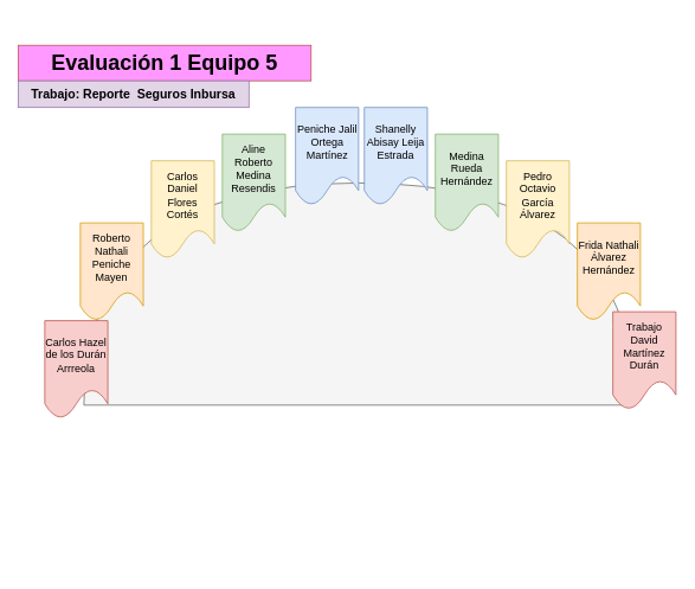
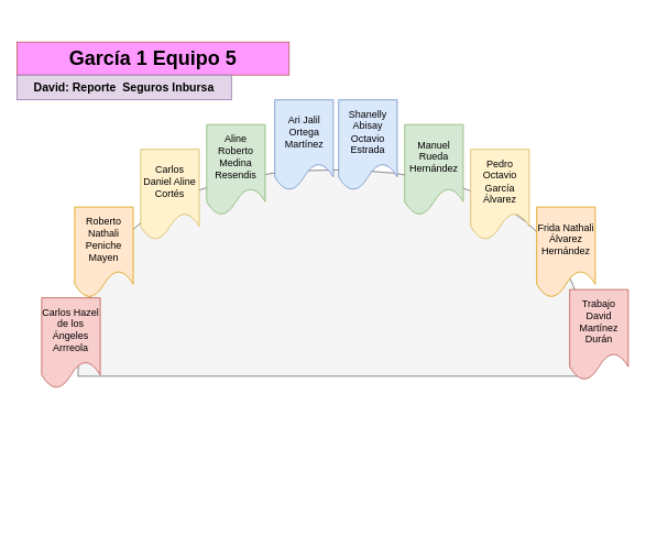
- <mxCell id="3" value="&lt;h1&gt;Evaluación 1 Equipo 5&lt;/h1&gt;" style="text;html=1;strokeColor=#b85450;align=center;verticalAlign=middle;whiteSpace=wrap;rounded=0;fillColor=#FF99FF;" parent="1" vertex="1"><mxGeometry x="20" y="50" width="330" height="40" as="geometry" /></mxCell>
+ <mxCell id="3" value="&lt;h1&gt;García 1 Equipo 5&lt;/h1&gt;" style="text;html=1;strokeColor=#b85450;align=center;verticalAlign=middle;whiteSpace=wrap;rounded=0;fillColor=#FF99FF;" parent="1" vertex="1"><mxGeometry x="20" y="50" width="330" height="40" as="geometry" /></mxCell>
- <mxCell id="4" value="&lt;h3&gt;Trabajo: Reporte&amp;nbsp; Seguros Inbursa&lt;/h3&gt;" style="text;html=1;strokeColor=#9673a6;fillColor=#e1d5e7;align=center;verticalAlign=middle;whiteSpace=wrap;rounded=0;" parent="1" vertex="1"><mxGeometry x="20" y="90" width="260" height="30" as="geometry" /></mxCell>
+ <mxCell id="4" value="&lt;h3&gt;David: Reporte&amp;nbsp; Seguros Inbursa&lt;/h3&gt;" style="text;html=1;strokeColor=#9673a6;fillColor=#e1d5e7;align=center;verticalAlign=middle;whiteSpace=wrap;rounded=0;" parent="1" vertex="1"><mxGeometry x="20" y="90" width="260" height="30" as="geometry" /></mxCell>
- <mxCell id="5" value="Peniche Jalil Ortega Martínez" style="shape=document;whiteSpace=wrap;html=1;boundedLbl=1;fillColor=#dae8fc;strokeColor=#6c8ebf;" parent="1" vertex="1"><mxGeometry x="332.5" y="120" width="71" height="110" as="geometry" /></mxCell>
+ <mxCell id="5" value="Ari Jalil Ortega Martínez" style="shape=document;whiteSpace=wrap;html=1;boundedLbl=1;fillColor=#dae8fc;strokeColor=#6c8ebf;" parent="1" vertex="1"><mxGeometry x="332.5" y="120" width="71" height="110" as="geometry" /></mxCell>
- <mxCell id="6" value="Shanelly Abisay Leija Estrada" style="shape=document;whiteSpace=wrap;html=1;boundedLbl=1;fillColor=#dae8fc;strokeColor=#6c8ebf;" parent="1" vertex="1"><mxGeometry x="410" y="120" width="71" height="110" as="geometry" /></mxCell>
+ <mxCell id="6" value="Shanelly Abisay Octavio Estrada" style="shape=document;whiteSpace=wrap;html=1;boundedLbl=1;fillColor=#dae8fc;strokeColor=#6c8ebf;" parent="1" vertex="1"><mxGeometry x="410" y="120" width="71" height="110" as="geometry" /></mxCell>
- <mxCell id="8" value="Medina Rueda Hernández" style="shape=document;whiteSpace=wrap;html=1;boundedLbl=1;fillColor=#d5e8d4;strokeColor=#82b366;" parent="1" vertex="1"><mxGeometry x="490" y="150" width="71" height="110" as="geometry" /></mxCell>
+ <mxCell id="8" value="Manuel Rueda Hernández" style="shape=document;whiteSpace=wrap;html=1;boundedLbl=1;fillColor=#d5e8d4;strokeColor=#82b366;" parent="1" vertex="1"><mxGeometry x="490" y="150" width="71" height="110" as="geometry" /></mxCell>
- <mxCell id="9" value="Carlos Daniel Flores Cortés" style="shape=document;whiteSpace=wrap;html=1;boundedLbl=1;fillColor=#fff2cc;strokeColor=#d6b656;" parent="1" vertex="1"><mxGeometry x="170" y="180" width="71" height="110" as="geometry" /></mxCell>
+ <mxCell id="9" value="Carlos Daniel Aline Cortés" style="shape=document;whiteSpace=wrap;html=1;boundedLbl=1;fillColor=#fff2cc;strokeColor=#d6b656;" parent="1" vertex="1"><mxGeometry x="170" y="180" width="71" height="110" as="geometry" /></mxCell>
- <mxCell id="14" value="Carlos Hazel de los Durán Arrreola" style="shape=document;whiteSpace=wrap;html=1;boundedLbl=1;fillColor=#f8cecc;strokeColor=#b85450;" parent="1" vertex="1"><mxGeometry x="50" y="360" width="71" height="110" as="geometry" /></mxCell>
+ <mxCell id="14" value="Carlos Hazel de los Ángeles Arrreola" style="shape=document;whiteSpace=wrap;html=1;boundedLbl=1;fillColor=#f8cecc;strokeColor=#b85450;" parent="1" vertex="1"><mxGeometry x="50" y="360" width="71" height="110" as="geometry" /></mxCell>
